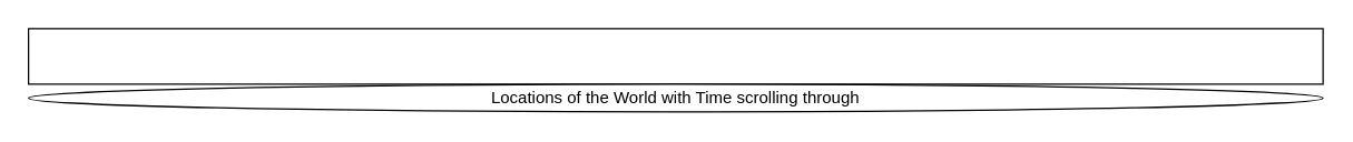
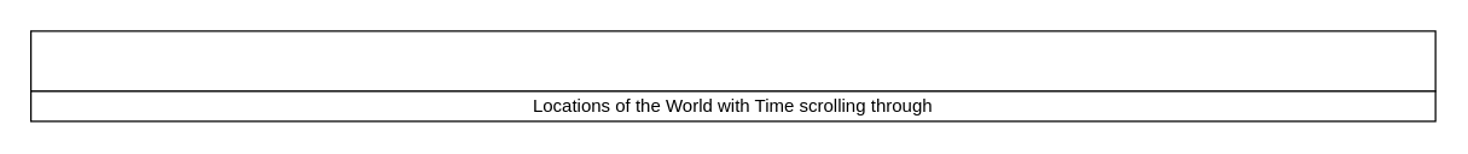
- <mxCell id="3" value="Locations of the World with Time scrolling through" style="ellipse;whiteSpace=wrap;html=1;" vertex="1" parent="1"><mxGeometry x="20" y="60" width="930" height="20" as="geometry" /></mxCell>
+ <mxCell id="3" value="Locations of the World with Time scrolling through" style="rounded=0;whiteSpace=wrap;html=1;" vertex="1" parent="1"><mxGeometry x="20" y="60" width="930" height="20" as="geometry" /></mxCell>
